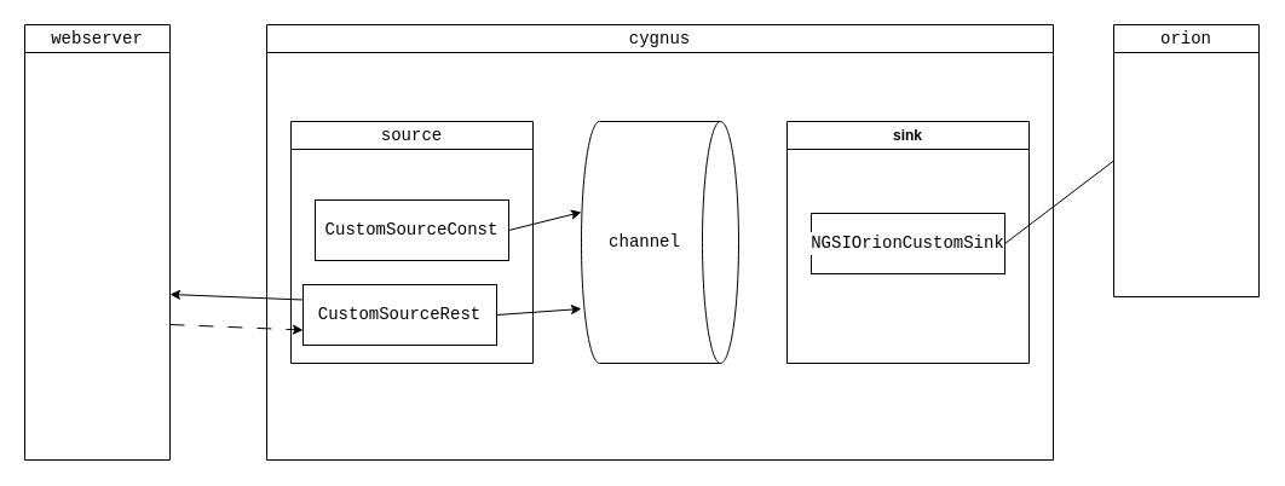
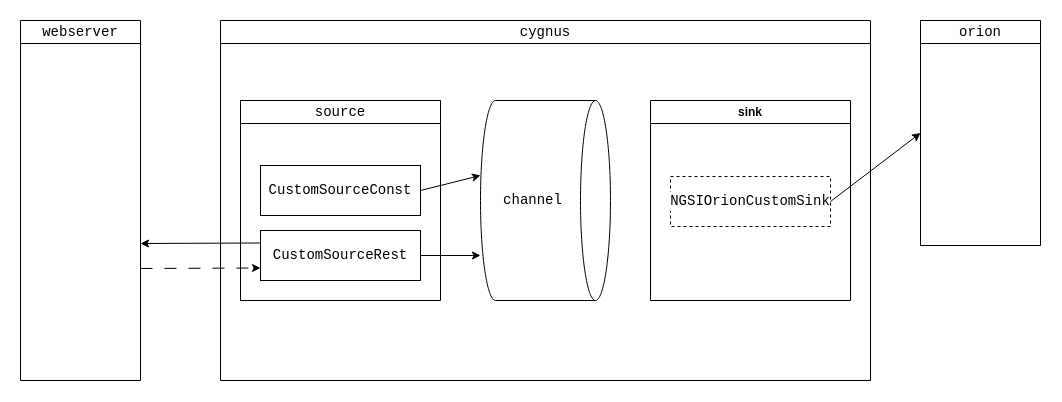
- <mxCell id="12" value="" style="endArrow=none;html=1;entryX=0;entryY=0.5;entryDx=0;entryDy=0;exitX=1;exitY=0.5;exitDx=0;exitDy=0;fontColor=#000000;labelBackgroundColor=#FFFFFF;strokeColor=#000000;" parent="1" source="8" target="11" edge="1"><mxGeometry width="50" height="50" relative="1" as="geometry"><mxPoint x="620" y="210.52" as="sourcePoint" /><mxPoint x="680" y="211" as="targetPoint" /></mxGeometry></mxCell>
+ <mxCell id="12" value="" style="endArrow=classic;html=1;entryX=0;entryY=0.5;entryDx=0;entryDy=0;exitX=1;exitY=0.5;exitDx=0;exitDy=0;fontColor=#000000;labelBackgroundColor=#FFFFFF;strokeColor=#000000;" parent="1" source="8" target="11" edge="1"><mxGeometry width="50" height="50" relative="1" as="geometry"><mxPoint x="620" y="210.52" as="sourcePoint" /><mxPoint x="680" y="211" as="targetPoint" /></mxGeometry></mxCell>
- <mxCell id="8" value="&lt;div style=&quot;font-family: Consolas, &amp;quot;Courier New&amp;quot;, monospace; font-size: 14px; line-height: 19px;&quot;&gt;NGSIOrionCustomSink&lt;/div&gt;" style="rounded=0;whiteSpace=wrap;html=1;fillColor=none;fontColor=#000000;labelBackgroundColor=#FFFFFF;strokeColor=#000000;" parent="7" vertex="1"><mxGeometry x="20" y="76" width="160" height="50" as="geometry" /></mxCell>
+ <mxCell id="8" value="&lt;div style=&quot;font-family: Consolas, &amp;quot;Courier New&amp;quot;, monospace; font-size: 14px; line-height: 19px;&quot;&gt;NGSIOrionCustomSink&lt;/div&gt;" style="rounded=0;whiteSpace=wrap;html=1;fillColor=none;fontColor=#000000;labelBackgroundColor=#FFFFFF;strokeColor=#000000;dashed=1;" parent="7" vertex="1"><mxGeometry x="20" y="76" width="160" height="50" as="geometry" /></mxCell>
- <mxCell id="4" value="&lt;div style=&quot;font-family: Consolas, &amp;quot;Courier New&amp;quot;, monospace; font-size: 14px; line-height: 19px;&quot;&gt;CustomSourceRest&lt;/div&gt;" style="rounded=0;whiteSpace=wrap;html=1;fillColor=none;fontColor=#000000;labelBackgroundColor=#FFFFFF;strokeColor=#000000;" parent="3" vertex="1"><mxGeometry x="10" y="135" width="160" height="50" as="geometry" /></mxCell>
+ <mxCell id="4" value="&lt;div style=&quot;font-family: Consolas, &amp;quot;Courier New&amp;quot;, monospace; font-size: 14px; line-height: 19px;&quot;&gt;CustomSourceRest&lt;/div&gt;" style="rounded=0;whiteSpace=wrap;html=1;fillColor=none;fontColor=#000000;labelBackgroundColor=#FFFFFF;strokeColor=#000000;" parent="3" vertex="1"><mxGeometry x="20" y="130" width="160" height="50" as="geometry" /></mxCell>
